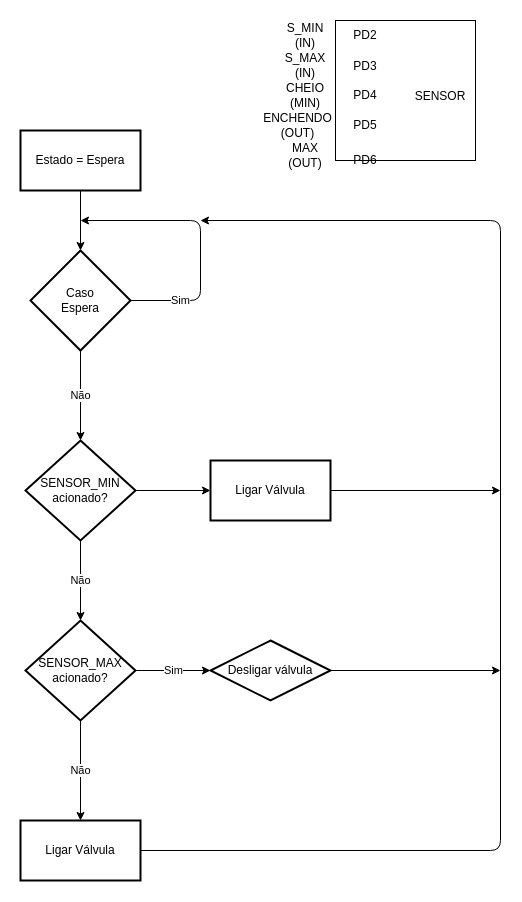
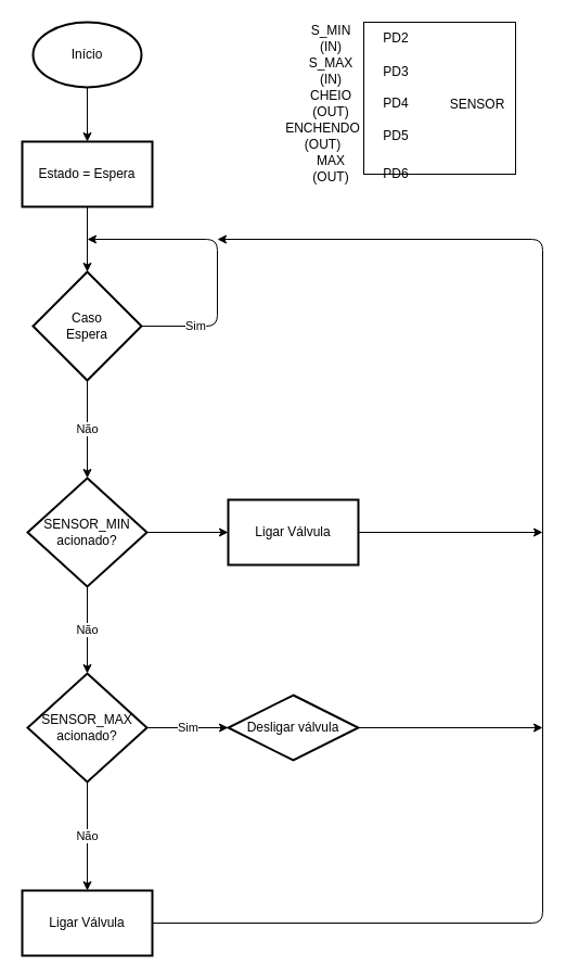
+ <mxCell id="3" value="Início" style="strokeWidth=2;html=1;shape=mxgraph.flowchart.start_1;whiteSpace=wrap;" vertex="1" parent="1"><mxGeometry x="30" y="20" width="100" height="60" as="geometry" /></mxCell>
- <mxCell id="24" value="CHEIO (MIN)" style="text;html=1;strokeColor=none;fillColor=none;align=center;verticalAlign=middle;whiteSpace=wrap;rounded=0;" vertex="1" parent="1"><mxGeometry x="275" y="80" width="60" height="30" as="geometry" /></mxCell>
+ <mxCell id="24" value="CHEIO (OUT)" style="text;html=1;strokeColor=none;fillColor=none;align=center;verticalAlign=middle;whiteSpace=wrap;rounded=0;" vertex="1" parent="1"><mxGeometry x="275" y="80" width="60" height="30" as="geometry" /></mxCell>
+ <mxCell id="2" style="edgeStyle=none;html=1;" edge="1" parent="1" source="3" target="5"><mxGeometry relative="1" as="geometry" /></mxCell>
